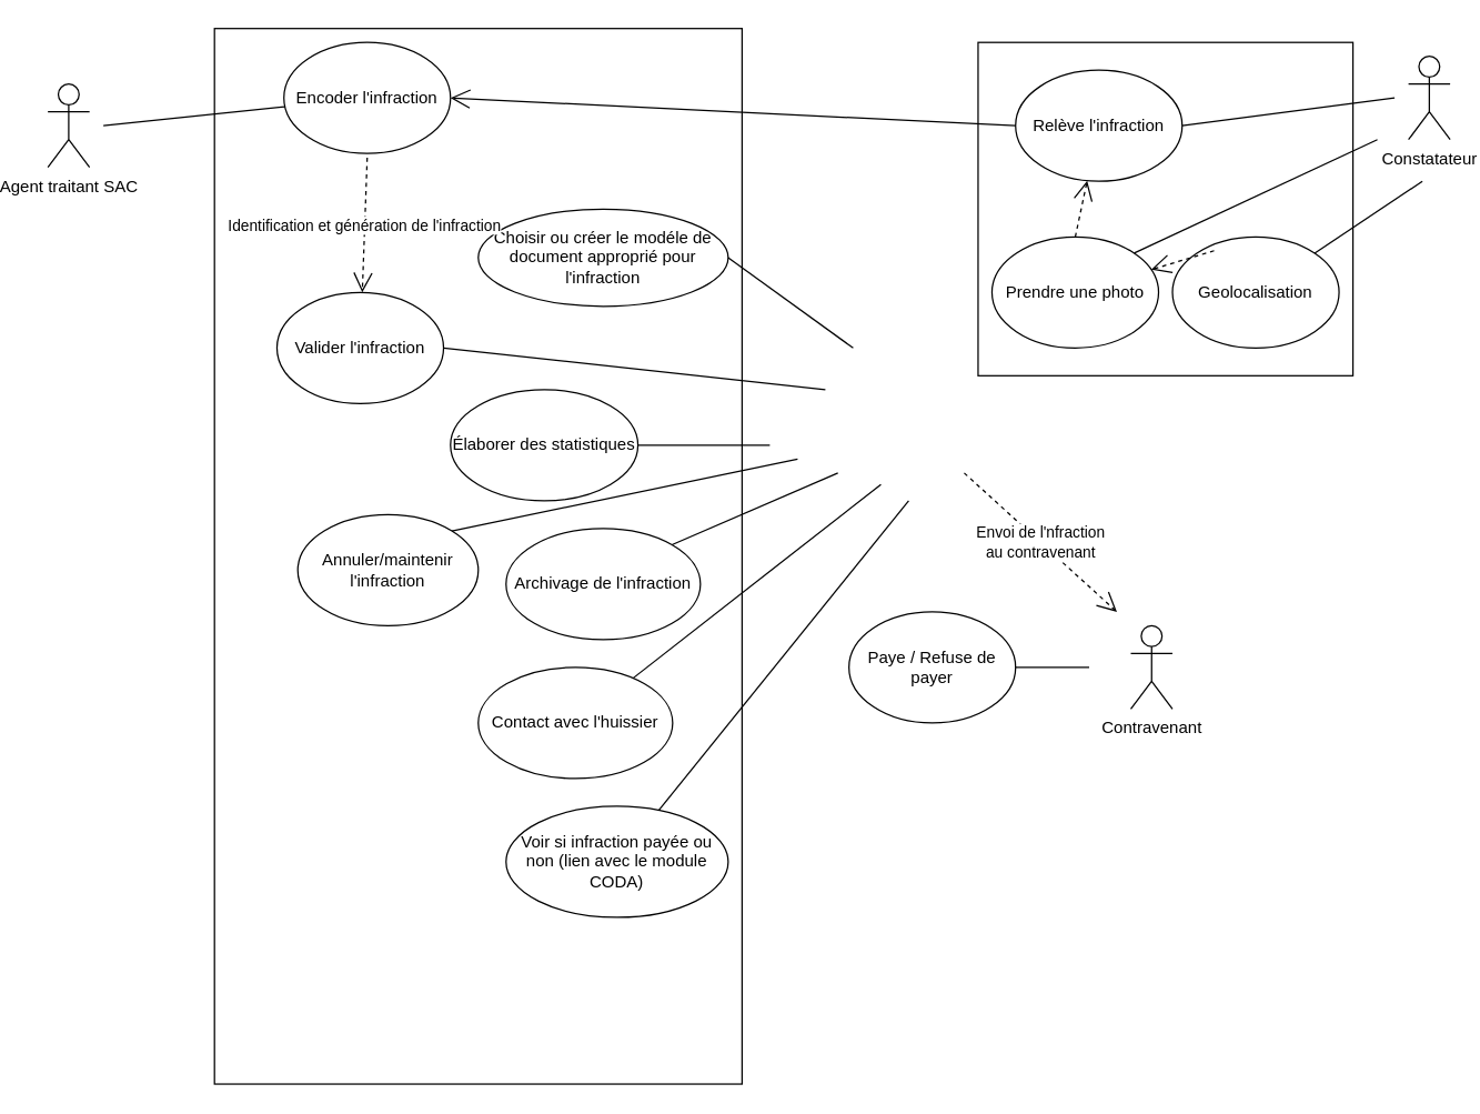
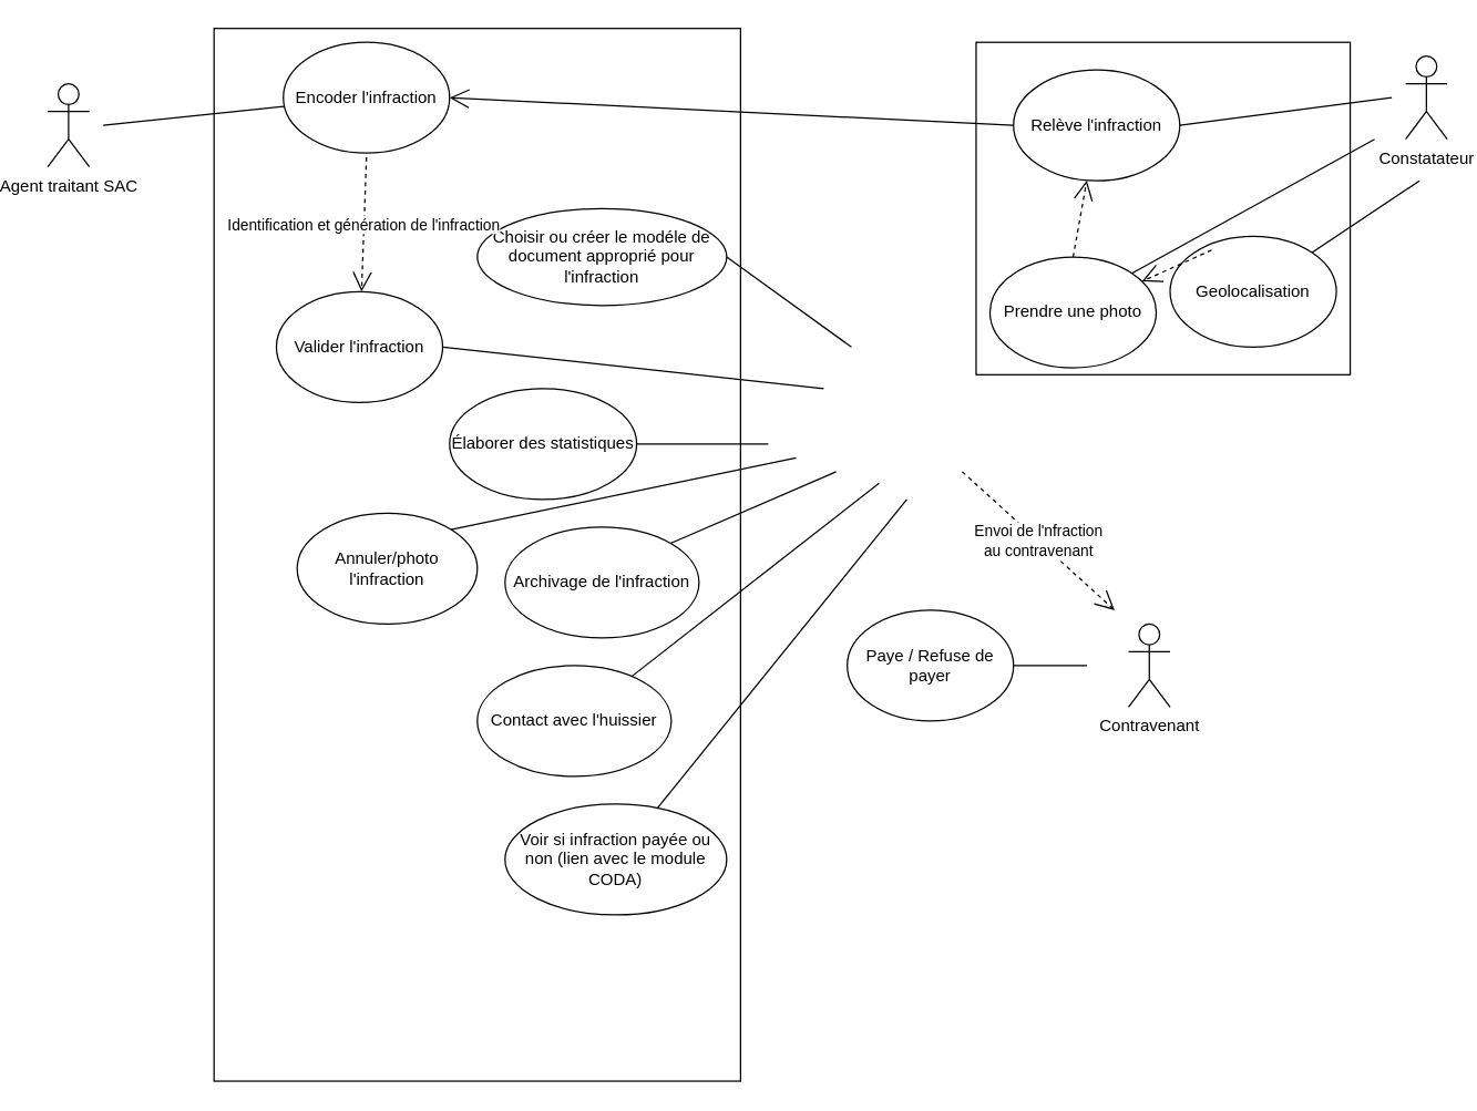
- <mxCell id="26" value="Prendre une photo" style="ellipse;whiteSpace=wrap;html=1;" vertex="1" parent="1"><mxGeometry x="700" y="170" width="120" height="80" as="geometry" /></mxCell>
+ <mxCell id="26" value="Prendre une photo" style="ellipse;whiteSpace=wrap;html=1;" vertex="1" parent="1"><mxGeometry x="700" y="185" width="120" height="80" as="geometry" /></mxCell>
- <mxCell id="12" value="Annuler/maintenir l'infraction" style="ellipse;whiteSpace=wrap;html=1;" parent="1" vertex="1"><mxGeometry x="200" y="370" width="130" height="80" as="geometry" /></mxCell>
+ <mxCell id="12" value="Annuler/photo l'infraction" style="ellipse;whiteSpace=wrap;html=1;" parent="1" vertex="1"><mxGeometry x="200" y="370" width="130" height="80" as="geometry" /></mxCell>
